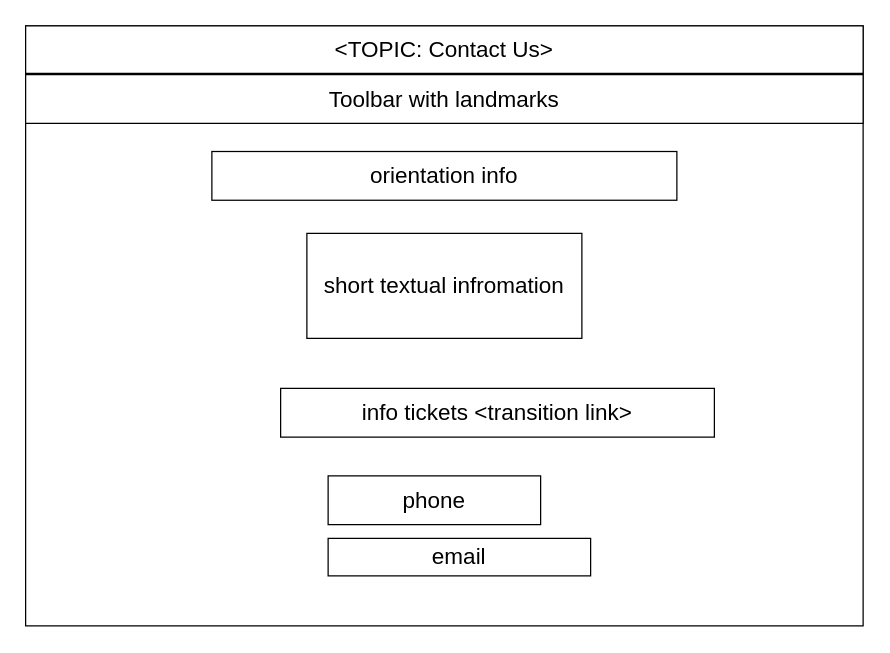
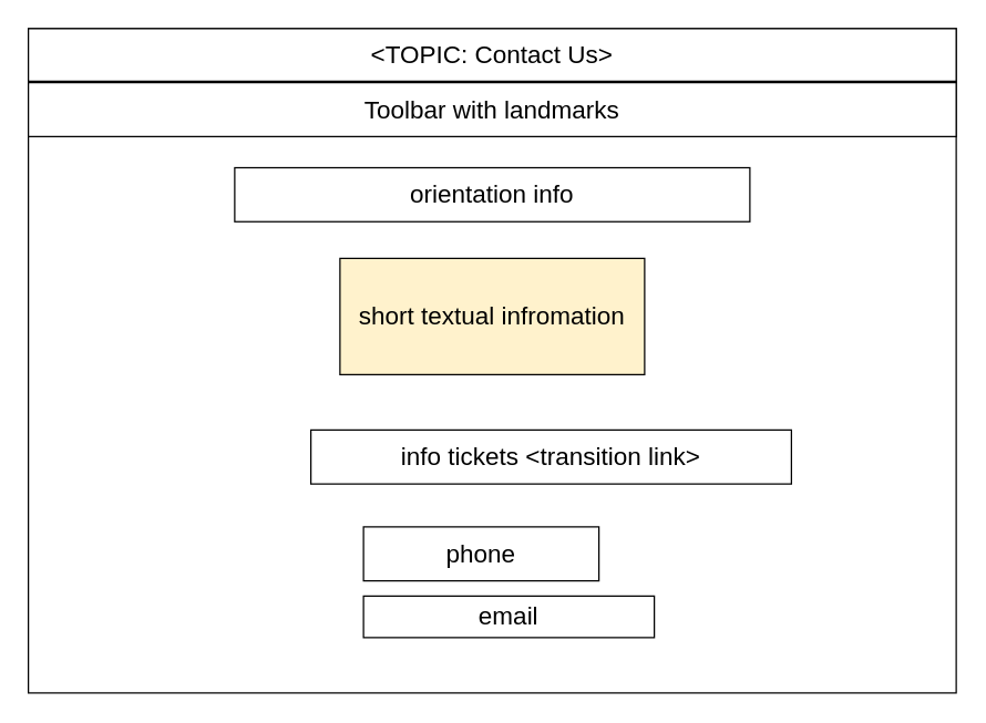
- <mxCell id="8" value="short textual infromation" style="rounded=0;whiteSpace=wrap;html=1;fontSize=18;" parent="1" vertex="1"><mxGeometry x="245" y="186" width="220" height="84" as="geometry" /></mxCell>
+ <mxCell id="8" value="short textual infromation" style="rounded=0;whiteSpace=wrap;html=1;fontSize=18;fillColor=#fff2cc;" parent="1" vertex="1"><mxGeometry x="245" y="186" width="220" height="84" as="geometry" /></mxCell>
